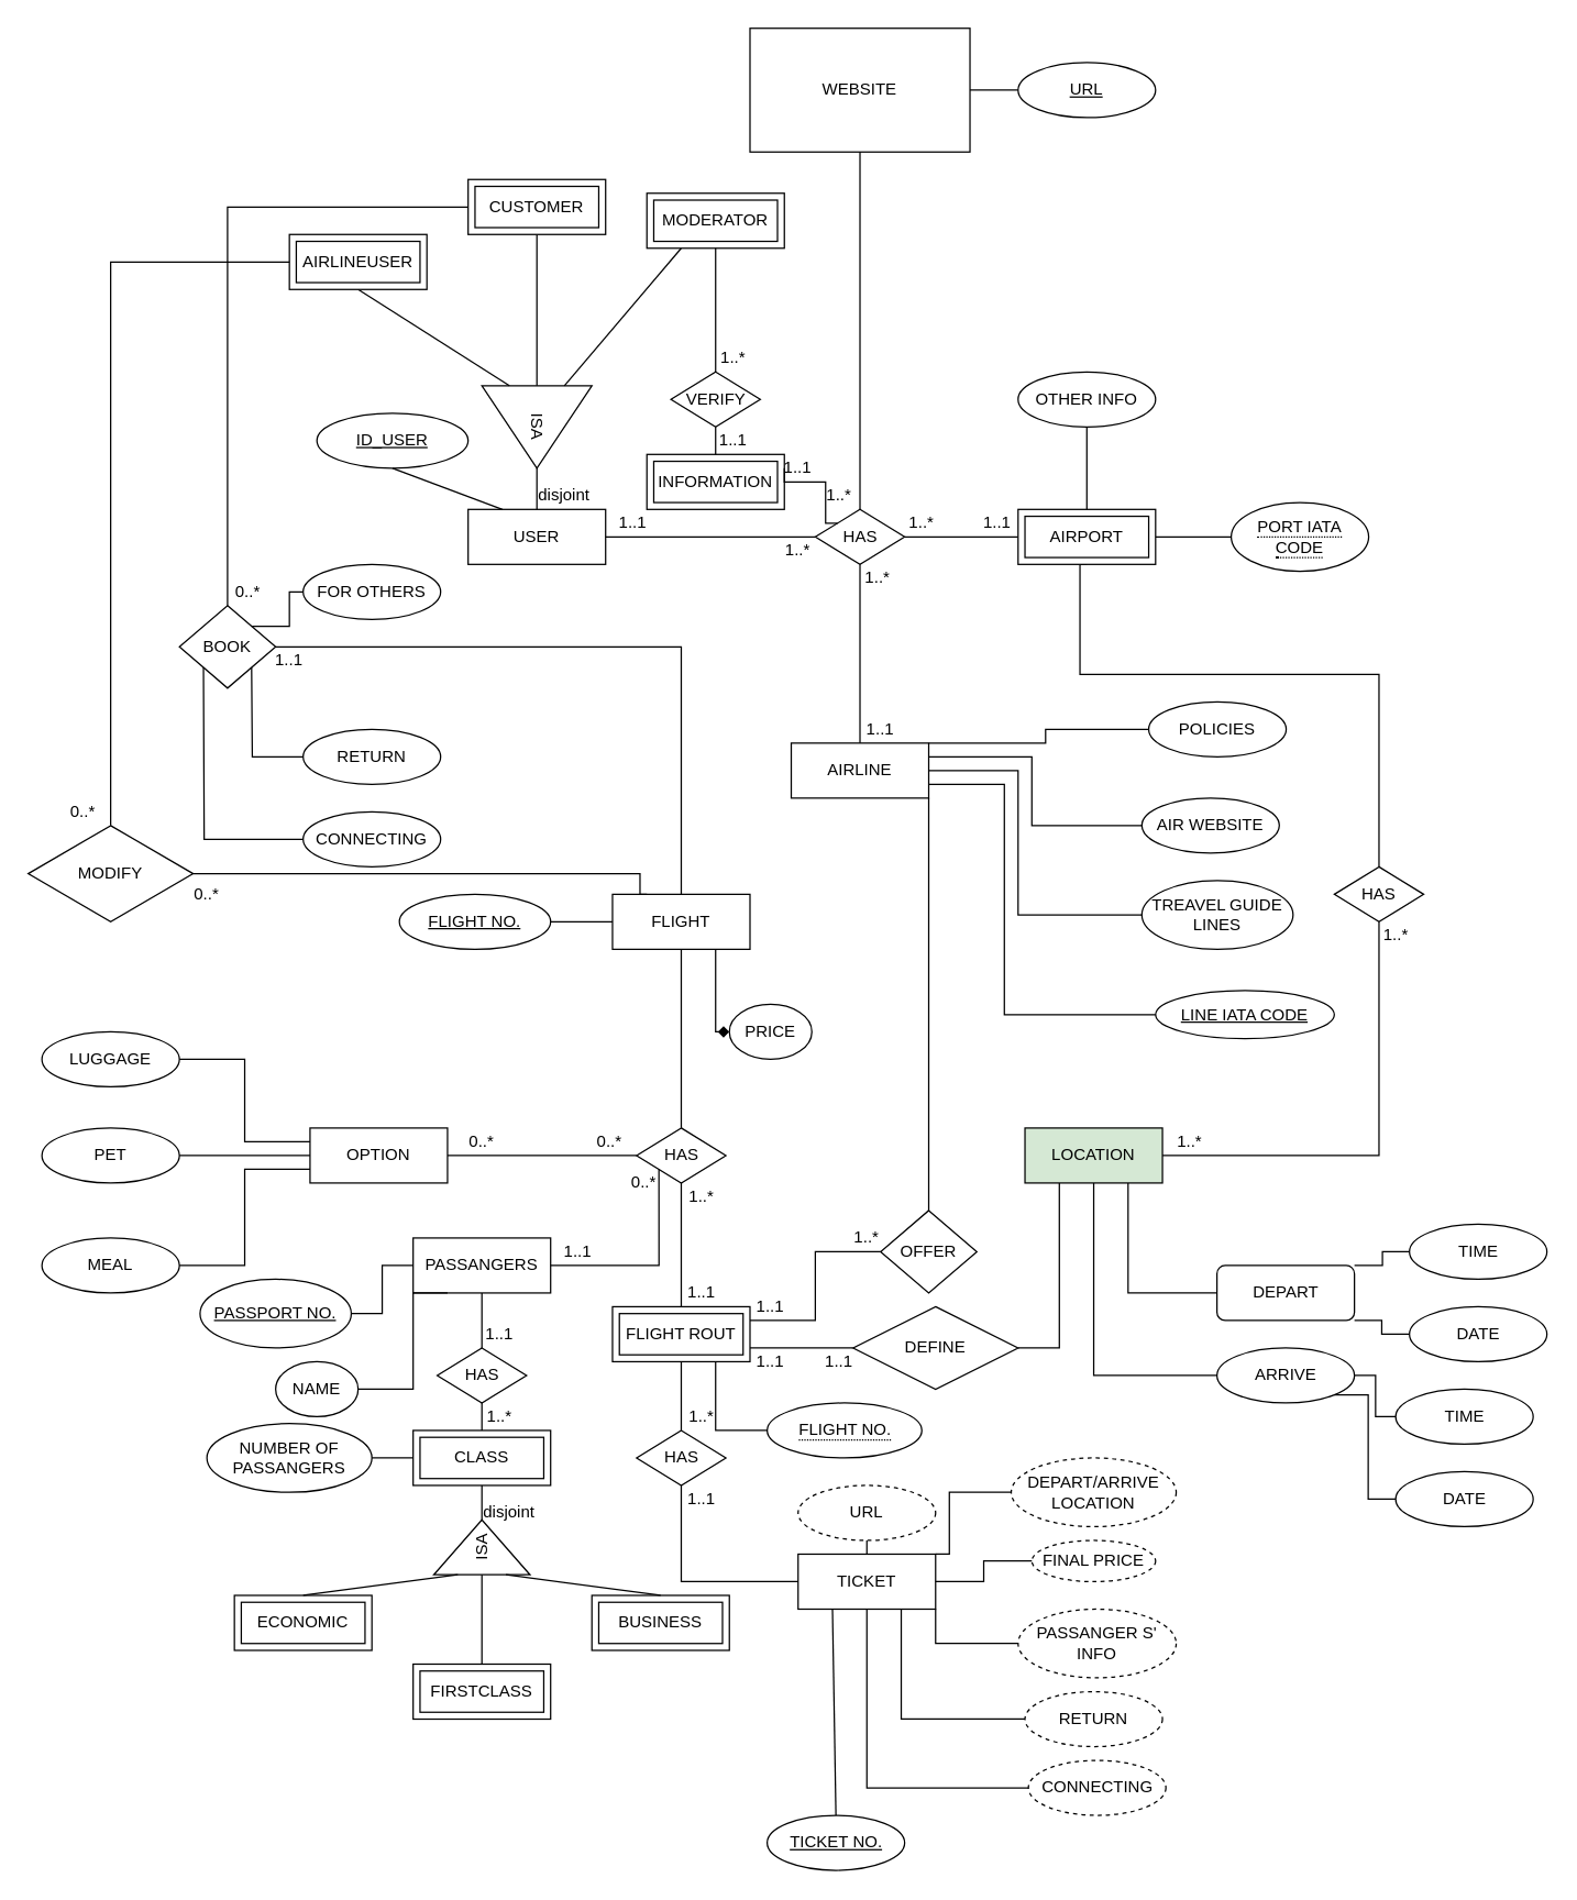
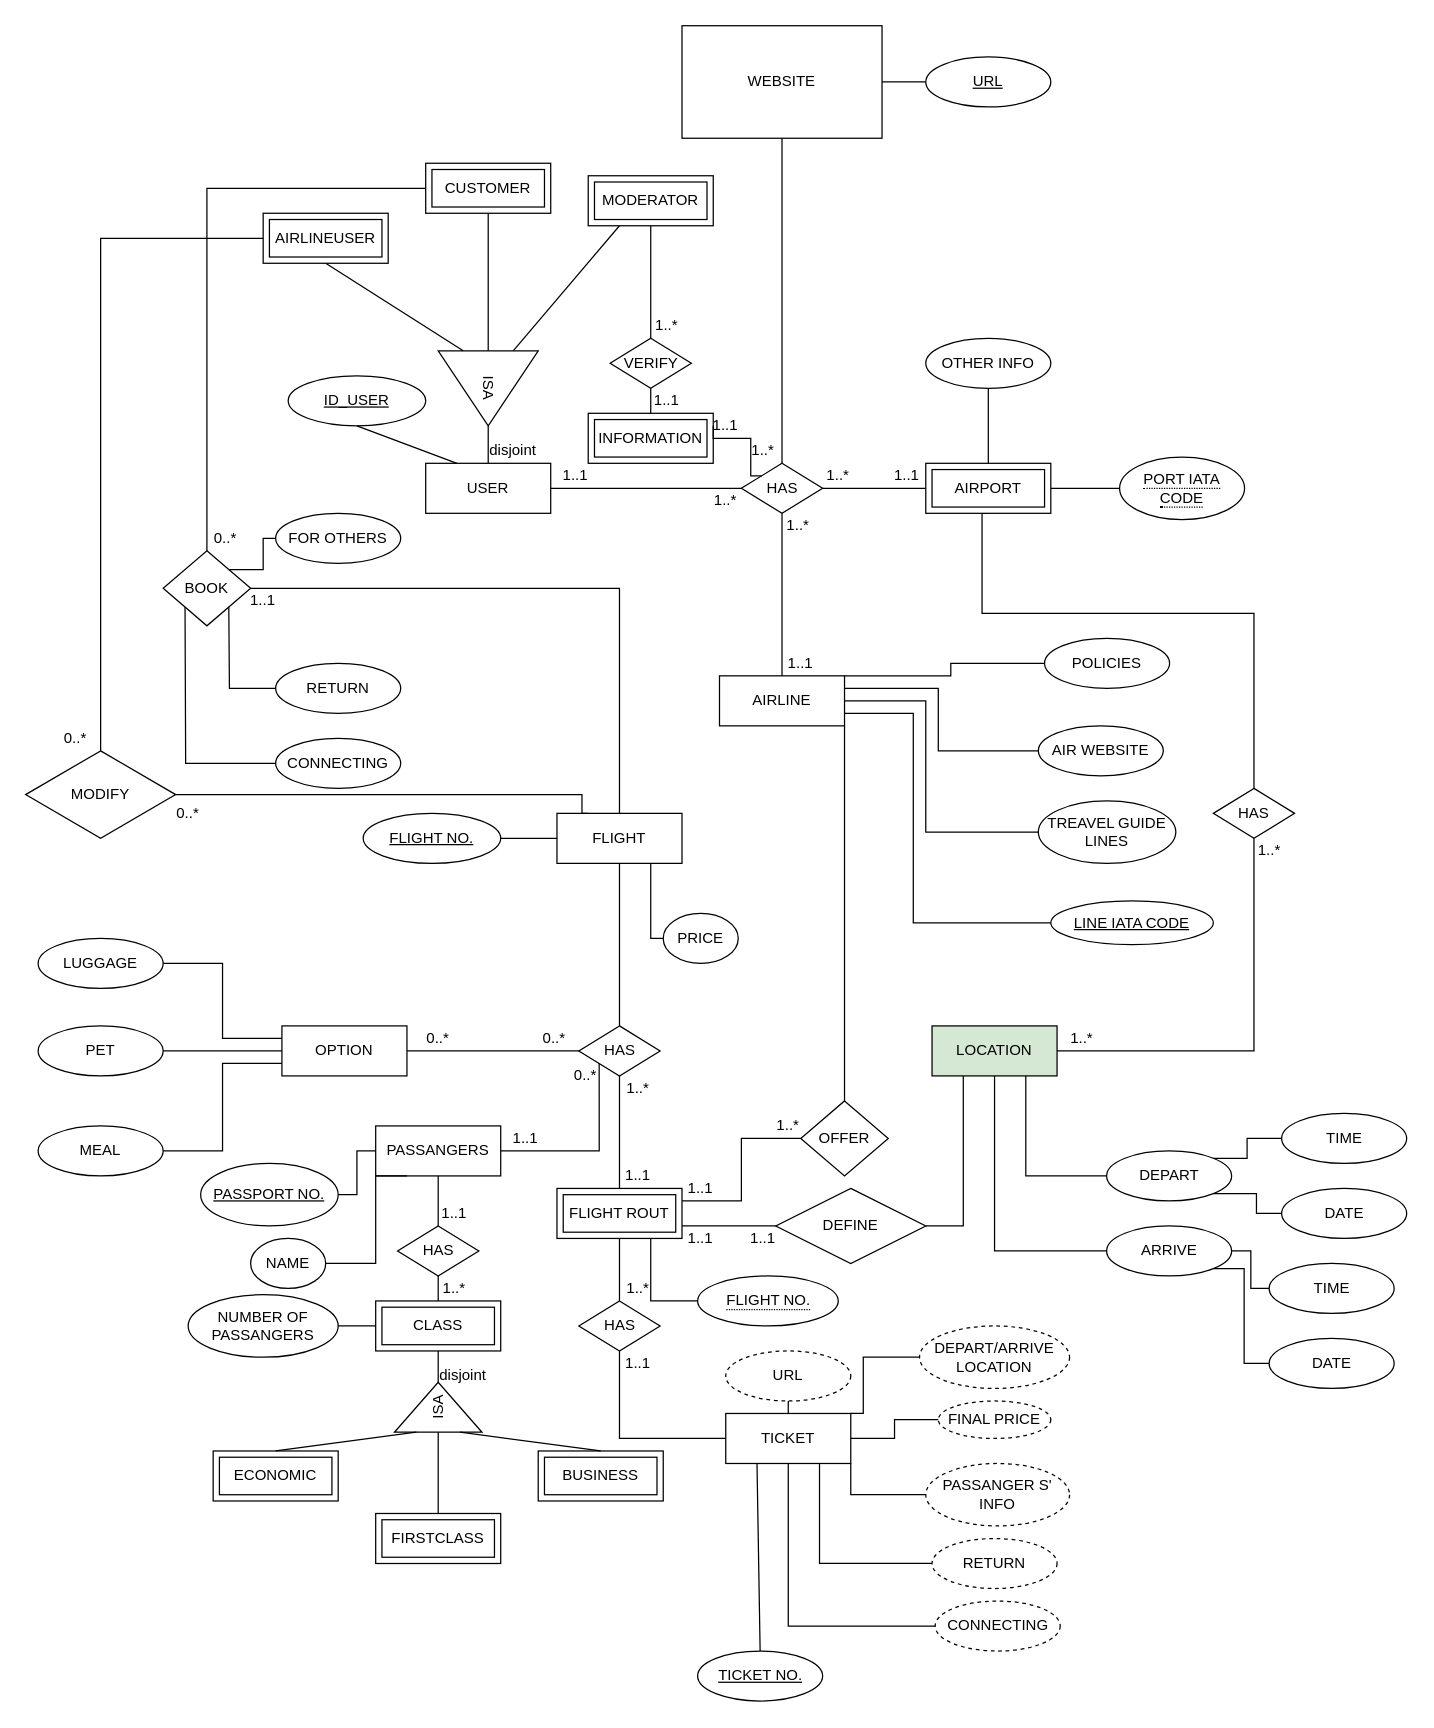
- <mxCell id="52" value="" style="endArrow=diamond;html=1;rounded=0;exitX=0.75;exitY=1;exitDx=0;exitDy=0;entryX=0;entryY=0.5;entryDx=0;entryDy=0;edgeStyle=orthogonalEdgeStyle;" parent="1" source="11" target="51" edge="1"><mxGeometry relative="1" as="geometry"><mxPoint x="510" y="710" as="sourcePoint" /><mxPoint x="670" y="710" as="targetPoint" /></mxGeometry></mxCell>
+ <mxCell id="52" value="" style="endArrow=none;html=1;rounded=0;exitX=0.75;exitY=1;exitDx=0;exitDy=0;entryX=0;entryY=0.5;entryDx=0;entryDy=0;edgeStyle=orthogonalEdgeStyle;" parent="1" source="11" target="51" edge="1"><mxGeometry relative="1" as="geometry"><mxPoint x="510" y="710" as="sourcePoint" /><mxPoint x="670" y="710" as="targetPoint" /></mxGeometry></mxCell>
- <mxCell id="57" value="DEPART" style="whiteSpace=wrap;html=1;align=center;rounded=1;" parent="1" vertex="1"><mxGeometry x="884.64" y="920" width="100" height="40" as="geometry" /></mxCell>
+ <mxCell id="57" value="DEPART" style="ellipse;whiteSpace=wrap;html=1;align=center;" parent="1" vertex="1"><mxGeometry x="884.64" y="920" width="100" height="40" as="geometry" /></mxCell>
- <mxCell id="105" value="PASSPORT NO." style="ellipse;whiteSpace=wrap;html=1;align=center;fontStyle=4;" parent="1" vertex="1"><mxGeometry x="145" y="930" width="110" height="50" as="geometry" /></mxCell>
+ <mxCell id="105" value="PASSPORT NO." style="ellipse;whiteSpace=wrap;html=1;align=center;fontStyle=4;" parent="1" vertex="1"><mxGeometry x="160" y="930" width="110" height="50" as="geometry" /></mxCell>
